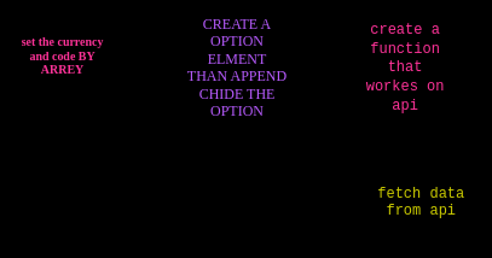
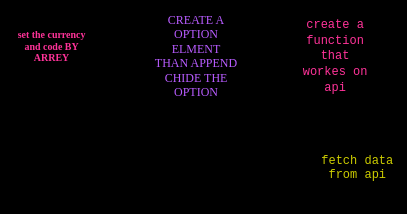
- <mxCell id="8" value="&lt;font color=&quot;#cccc00&quot;&gt;fetch data from api&lt;/font&gt;" style="shape=display;whiteSpace=wrap;html=1;rounded=1;glass=1;dashed=1;hachureGap=4;strokeColor=default;fontFamily=Courier New;fontSize=20;fontColor=#FF3399;fillColor=none;sketch=1;curveFitting=1;jiggle=2;size=0;" vertex="1" parent="1"><mxGeometry x="505" y="222" width="152" height="113" as="geometry" /></mxCell>
+ <mxCell id="8" value="&lt;font color=&quot;#cccc00&quot;&gt;fetch data from api&lt;/font&gt;" style="shape=display;whiteSpace=wrap;html=1;rounded=1;glass=1;dashed=1;hachureGap=4;strokeColor=default;fontFamily=Courier New;fontSize=20;fontColor=#FF3399;fillColor=none;sketch=1;curveFitting=1;jiggle=2;size=0;" vertex="1" parent="1"><mxGeometry x="520" y="222" width="152" height="113" as="geometry" /></mxCell>
